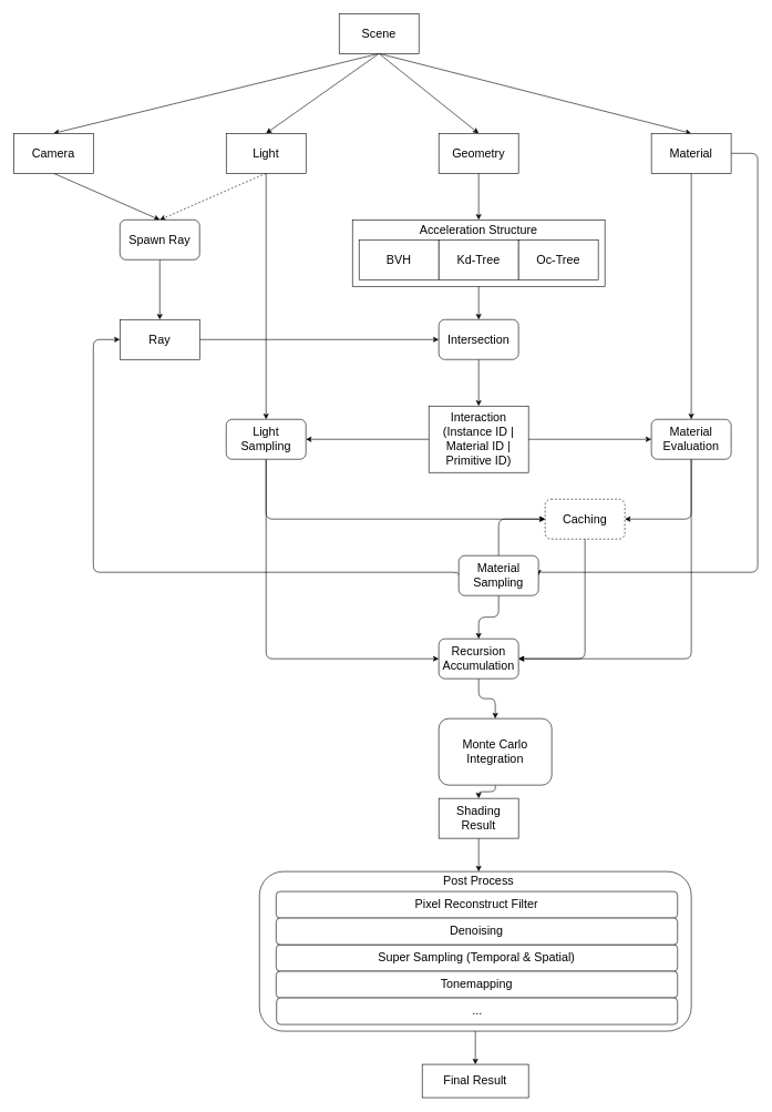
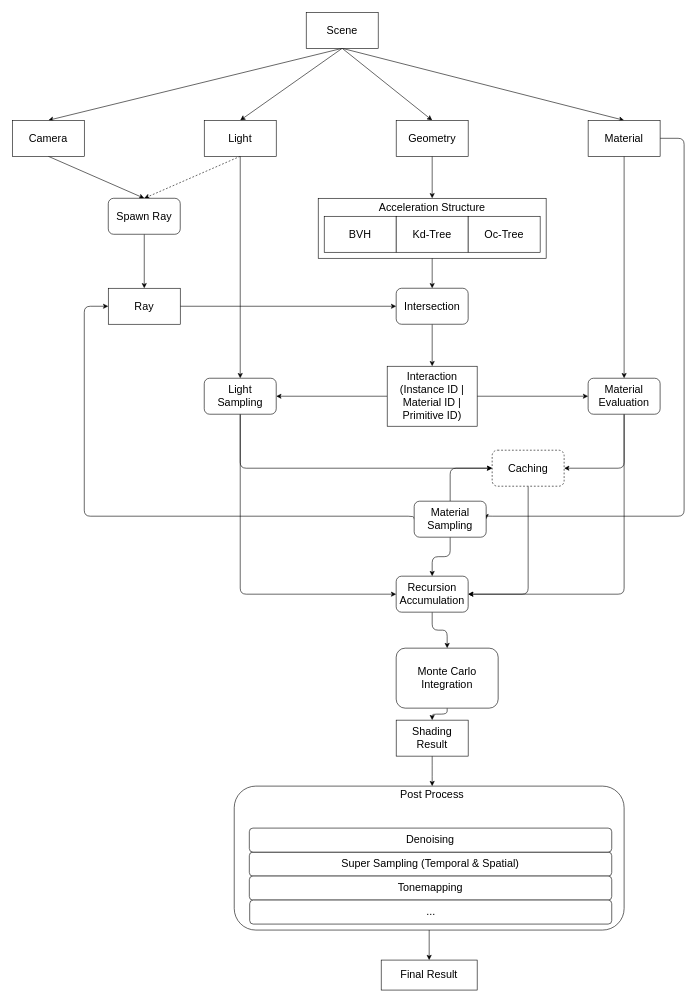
- <mxCell id="52" value="Pixel Reconstruct Filter" style="rounded=1;whiteSpace=wrap;html=1;fontSize=18;" vertex="1" parent="49"><mxGeometry x="25.16" y="30" width="604.21" height="40" as="geometry" /></mxCell>
